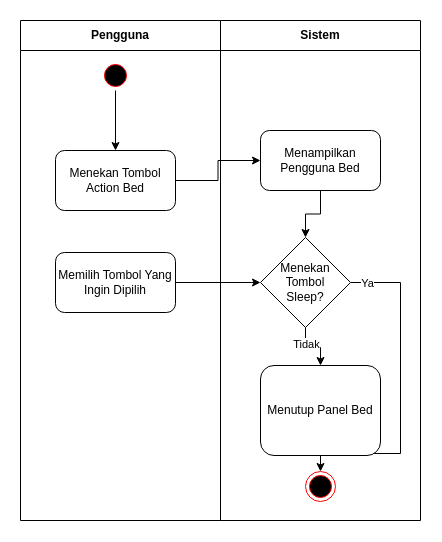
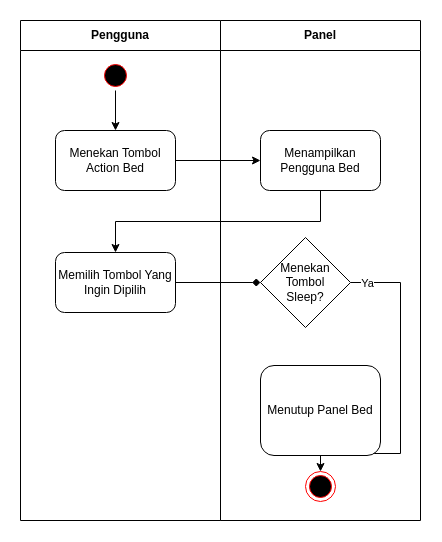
- <mxCell id="7" value="Sistem" style="swimlane;whiteSpace=wrap;html=1;startSize=30;" parent="1" vertex="1"><mxGeometry x="220" y="20" width="200" height="500" as="geometry" /></mxCell>
+ <mxCell id="7" value="Panel" style="swimlane;whiteSpace=wrap;html=1;startSize=30;" parent="1" vertex="1"><mxGeometry x="220" y="20" width="200" height="500" as="geometry" /></mxCell>
- <mxCell id="5" value="Menekan Tombol&lt;div&gt;Action Bed&lt;/div&gt;" style="rounded=1;whiteSpace=wrap;html=1;" parent="2" vertex="1"><mxGeometry x="35" y="130" width="120" height="60" as="geometry" /></mxCell>
+ <mxCell id="5" value="Menekan Tombol&lt;div&gt;Action Bed&lt;/div&gt;" style="rounded=1;whiteSpace=wrap;html=1;" parent="2" vertex="1"><mxGeometry x="35" y="110" width="120" height="60" as="geometry" /></mxCell>
- <mxCell id="17" style="edgeStyle=orthogonalEdgeStyle;rounded=0;orthogonalLoop=1;jettySize=auto;html=1;exitX=0.5;exitY=1;exitDx=0;exitDy=0;" parent="1" source="8" target="12" edge="1"><mxGeometry relative="1" as="geometry" /></mxCell>
+ <mxCell id="17" style="edgeStyle=orthogonalEdgeStyle;rounded=0;orthogonalLoop=1;jettySize=auto;html=1;exitX=0.5;exitY=1;exitDx=0;exitDy=0;entryX=0.5;entryY=0;entryDx=0;entryDy=0;" parent="1" source="8" target="6" edge="1"><mxGeometry relative="1" as="geometry" /></mxCell>
- <mxCell id="18" style="edgeStyle=orthogonalEdgeStyle;rounded=0;orthogonalLoop=1;jettySize=auto;html=1;entryX=0;entryY=0.5;entryDx=0;entryDy=0;" parent="1" source="6" edge="1" target="12"><mxGeometry relative="1" as="geometry"><mxPoint x="264" y="281" as="targetPoint" /></mxGeometry></mxCell>
+ <mxCell id="18" style="edgeStyle=orthogonalEdgeStyle;rounded=0;orthogonalLoop=1;jettySize=auto;html=1;entryX=0;entryY=0.5;entryDx=0;entryDy=0;endArrow=diamond;" parent="1" source="6" edge="1" target="12"><mxGeometry relative="1" as="geometry"><mxPoint x="264" y="281" as="targetPoint" /></mxGeometry></mxCell>
- <mxCell id="14" style="edgeStyle=orthogonalEdgeStyle;rounded=0;orthogonalLoop=1;jettySize=auto;html=1;exitX=0.5;exitY=1;exitDx=0;exitDy=0;entryX=0.5;entryY=0;entryDx=0;entryDy=0;" edge="1" parent="7" source="12" target="13"><mxGeometry relative="1" as="geometry" /></mxCell>
- <mxCell id="15" value="Tidak" style="edgeLabel;html=1;align=center;verticalAlign=middle;resizable=0;points=[];" vertex="1" connectable="0" parent="14"><mxGeometry x="-0.691" relative="1" as="geometry"><mxPoint y="8" as="offset" /></mxGeometry></mxCell>
